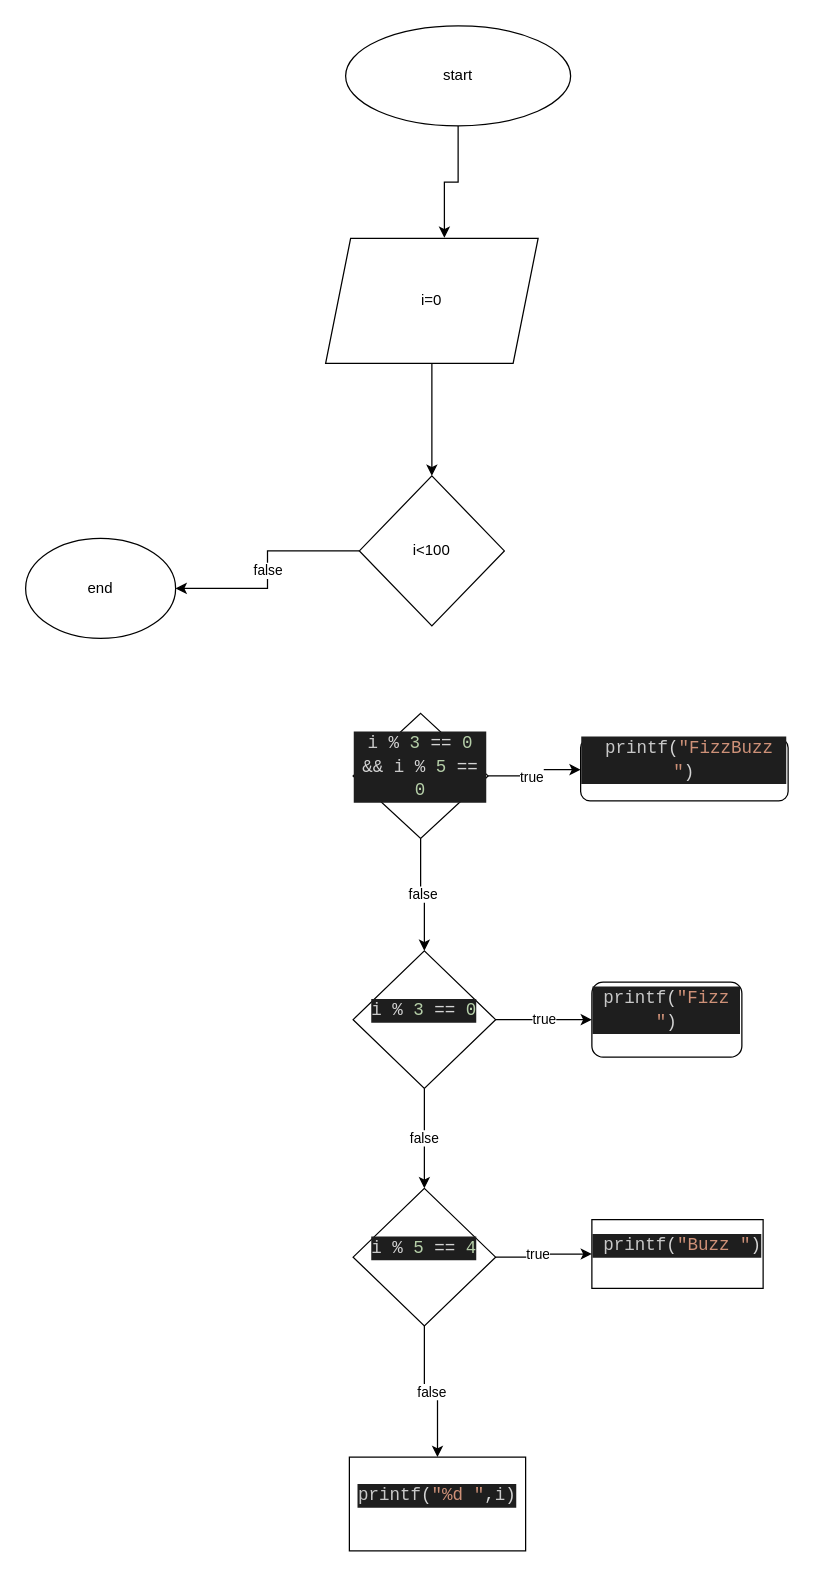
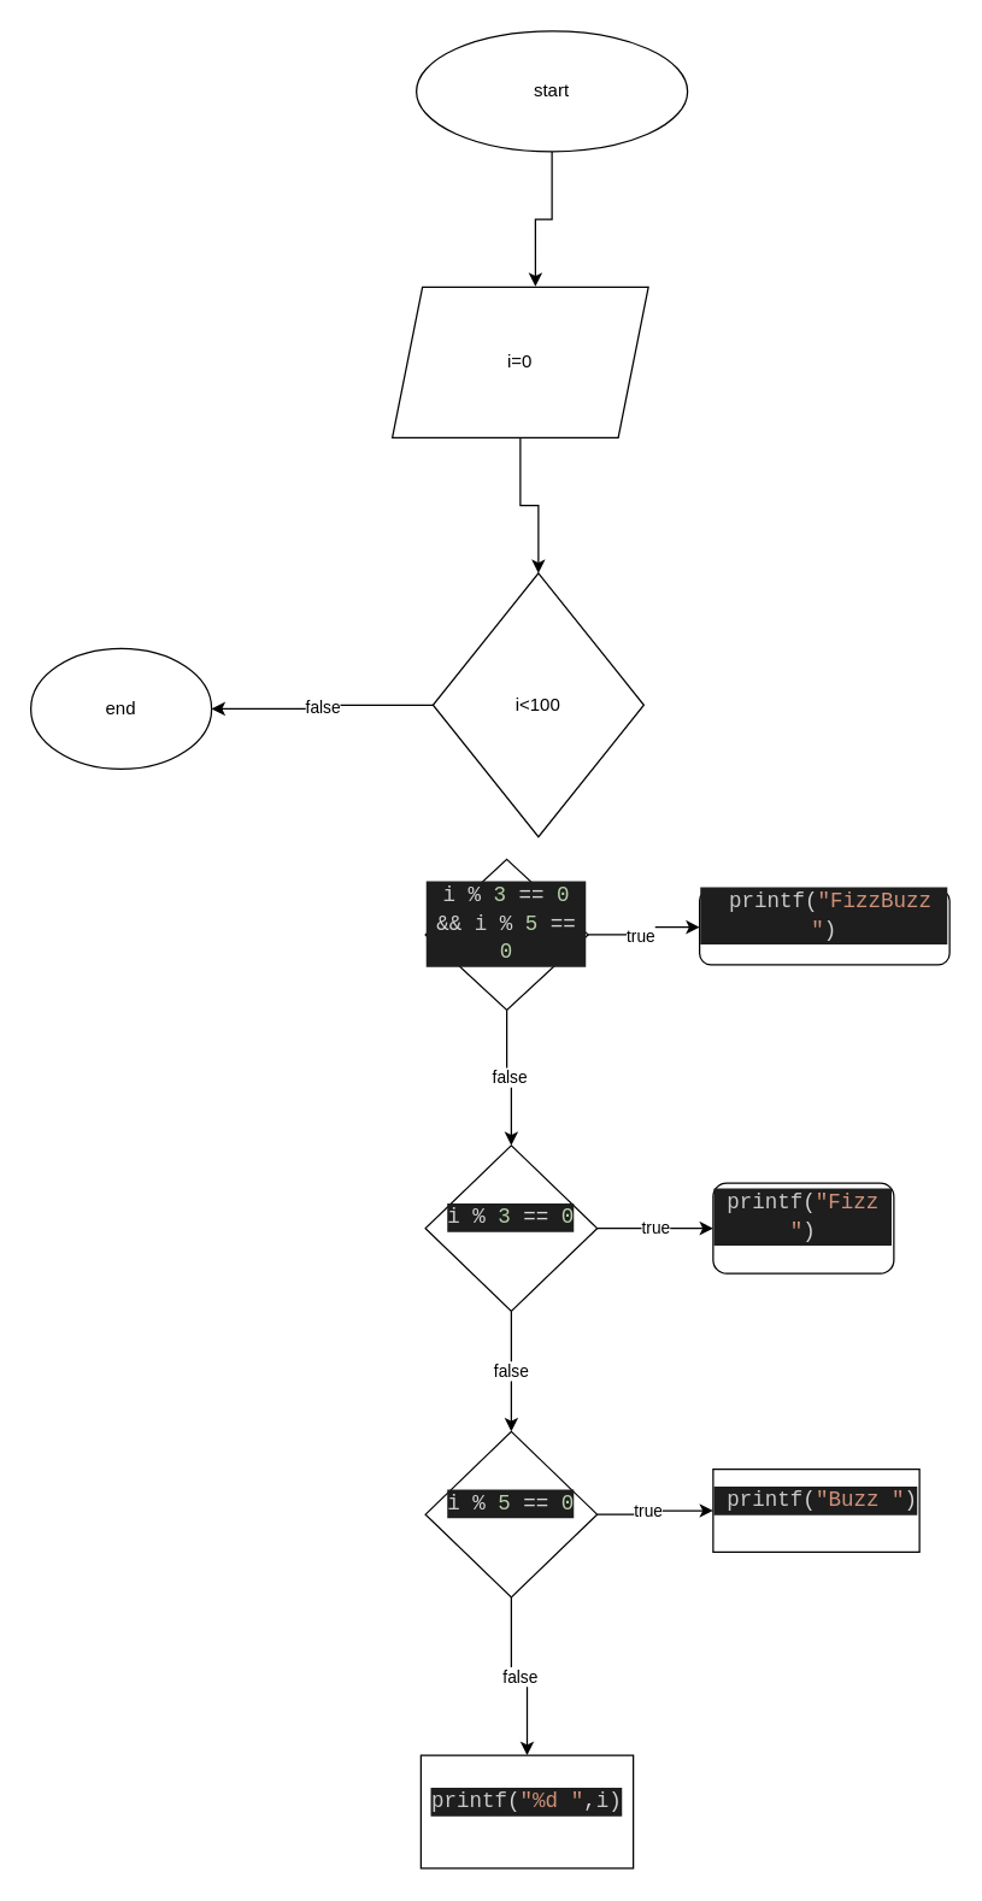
- <mxCell id="7" value="i&amp;lt;100" style="rhombus;whiteSpace=wrap;html=1;" vertex="1" parent="1"><mxGeometry x="287" y="380" width="116" height="120" as="geometry" /></mxCell>
+ <mxCell id="7" value="i&amp;lt;100" style="rhombus;whiteSpace=wrap;html=1;" vertex="1" parent="1"><mxGeometry x="287" y="380" width="140" height="175" as="geometry" /></mxCell>
- <mxCell id="19" value="&#10;&lt;div style=&quot;color: rgb(212, 212, 212); background-color: rgb(30, 30, 30); font-family: Consolas, &amp;quot;Courier New&amp;quot;, monospace; font-weight: normal; font-size: 14px; line-height: 19px;&quot;&gt;&lt;div&gt;&lt;span style=&quot;color: #c8c8c8;&quot;&gt;i&lt;/span&gt;&lt;span style=&quot;color: #d4d4d4;&quot;&gt; % &lt;/span&gt;&lt;span style=&quot;color: #b5cea8;&quot;&gt;5&lt;/span&gt;&lt;span style=&quot;color: #d4d4d4;&quot;&gt; == &lt;/span&gt;&lt;span style=&quot;color: #b5cea8;&quot;&gt;4&lt;/span&gt;&lt;/div&gt;&lt;/div&gt;&#10;&#10;" style="rhombus;whiteSpace=wrap;html=1;" vertex="1" parent="1"><mxGeometry x="282" y="950" width="114" height="110" as="geometry" /></mxCell>
+ <mxCell id="19" value="&#10;&lt;div style=&quot;color: rgb(212, 212, 212); background-color: rgb(30, 30, 30); font-family: Consolas, &amp;quot;Courier New&amp;quot;, monospace; font-weight: normal; font-size: 14px; line-height: 19px;&quot;&gt;&lt;div&gt;&lt;span style=&quot;color: #c8c8c8;&quot;&gt;i&lt;/span&gt;&lt;span style=&quot;color: #d4d4d4;&quot;&gt; % &lt;/span&gt;&lt;span style=&quot;color: #b5cea8;&quot;&gt;5&lt;/span&gt;&lt;span style=&quot;color: #d4d4d4;&quot;&gt; == &lt;/span&gt;&lt;span style=&quot;color: #b5cea8;&quot;&gt;0&lt;/span&gt;&lt;/div&gt;&lt;/div&gt;&#10;&#10;" style="rhombus;whiteSpace=wrap;html=1;" vertex="1" parent="1"><mxGeometry x="282" y="950" width="114" height="110" as="geometry" /></mxCell>
